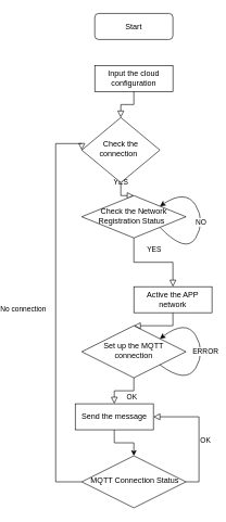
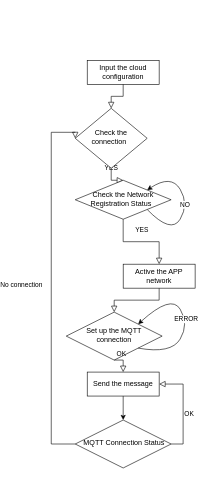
- <mxCell id="2" value="Start" style="rounded=1;whiteSpace=wrap;html=1;fontSize=12;glass=0;strokeWidth=1;shadow=0;" parent="1" vertex="1"><mxGeometry x="80" y="20" width="120" height="40" as="geometry" /></mxCell>
- <mxCell id="8" value="Set up the MQTT connection" style="rhombus;whiteSpace=wrap;html=1;shadow=0;fontFamily=Helvetica;fontSize=12;align=center;strokeWidth=1;spacing=6;spacingTop=-4;" parent="1" vertex="1"><mxGeometry x="60" y="500" width="160" height="80" as="geometry" /></mxCell>
+ <mxCell id="8" value="Set up the MQTT connection" style="rhombus;whiteSpace=wrap;html=1;shadow=0;fontFamily=Helvetica;fontSize=12;align=center;strokeWidth=1;spacing=6;spacingTop=-4;" parent="1" vertex="1"><mxGeometry x="45" y="520" width="160" height="80" as="geometry" /></mxCell>
- <mxCell id="19" value="Send the message" style="rounded=0;whiteSpace=wrap;html=1;" vertex="1" parent="1"><mxGeometry x="50" y="620" width="120" height="40" as="geometry" /></mxCell>
+ <mxCell id="19" value="Send the message" style="rounded=0;whiteSpace=wrap;html=1;" vertex="1" parent="1"><mxGeometry x="80" y="620" width="120" height="40" as="geometry" /></mxCell>
